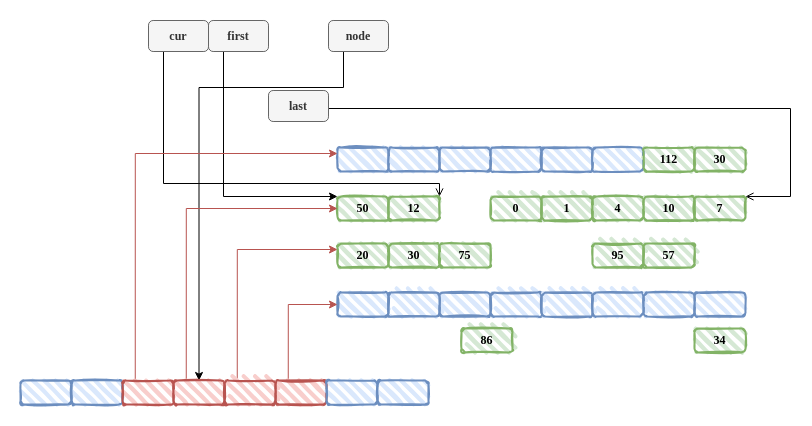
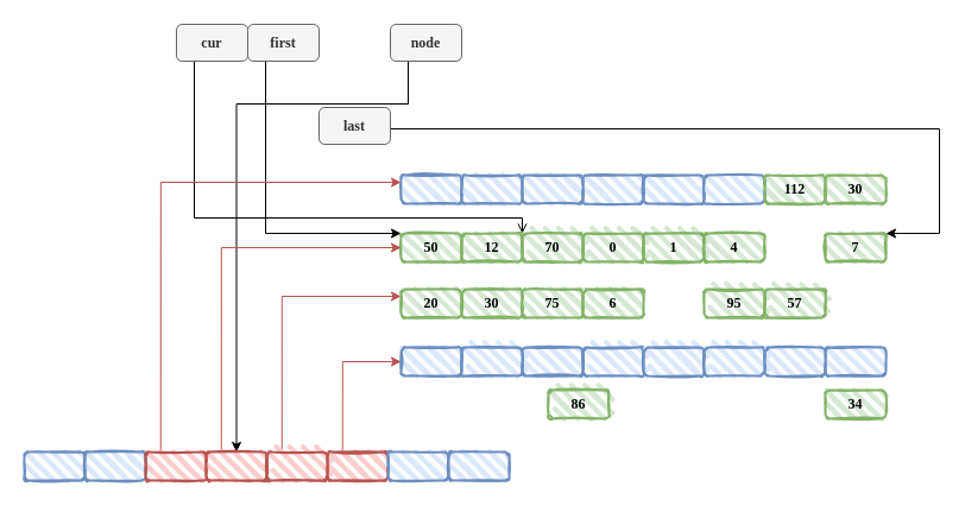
- <mxCell id="38" style="edgeStyle=orthogonalEdgeStyle;rounded=0;orthogonalLoop=1;jettySize=auto;html=1;exitX=0.25;exitY=1;exitDx=0;exitDy=0;entryX=1;entryY=0;entryDx=0;entryDy=0;endArrow=open;" edge="1" parent="1" source="39" target="25"><mxGeometry relative="1" as="geometry"><mxPoint x="328" y="288" as="targetPoint" /><Array as="points"><mxPoint x="283" y="108" /><mxPoint x="790" y="108" /><mxPoint x="790" y="196" /></Array></mxGeometry></mxCell>
+ <mxCell id="38" style="edgeStyle=orthogonalEdgeStyle;rounded=0;orthogonalLoop=1;jettySize=auto;html=1;exitX=0.25;exitY=1;exitDx=0;exitDy=0;entryX=1;entryY=0;entryDx=0;entryDy=0;" edge="1" parent="1" source="39" target="25"><mxGeometry relative="1" as="geometry"><mxPoint x="328" y="288" as="targetPoint" /><Array as="points"><mxPoint x="283" y="108" /><mxPoint x="790" y="108" /><mxPoint x="790" y="196" /></Array></mxGeometry></mxCell>
+ <mxCell id="20" value="70" style="rounded=1;whiteSpace=wrap;html=1;strokeWidth=2;fillWeight=4;hachureGap=8;hachureAngle=45;fillColor=#d5e8d4;sketch=1;strokeColor=#82b366;fontFamily=Comic Sans MS;fontStyle=1" vertex="1" parent="1"><mxGeometry x="439" y="196" width="51" height="24" as="geometry" /></mxCell>
- <mxCell id="24" value="10" style="rounded=1;whiteSpace=wrap;html=1;strokeWidth=2;fillWeight=4;hachureGap=8;hachureAngle=45;fillColor=#d5e8d4;sketch=1;strokeColor=#82b366;fontFamily=Comic Sans MS;fontStyle=1" vertex="1" parent="1"><mxGeometry x="643" y="196" width="51" height="24" as="geometry" /></mxCell>
+ <mxCell id="29" value="6" style="rounded=1;whiteSpace=wrap;html=1;strokeWidth=2;fillWeight=4;hachureGap=8;hachureAngle=45;fillColor=#d5e8d4;sketch=1;strokeColor=#82b366;fontFamily=Comic Sans MS;fontStyle=1" vertex="1" parent="1"><mxGeometry x="490" y="243" width="51" height="24" as="geometry" /></mxCell>
